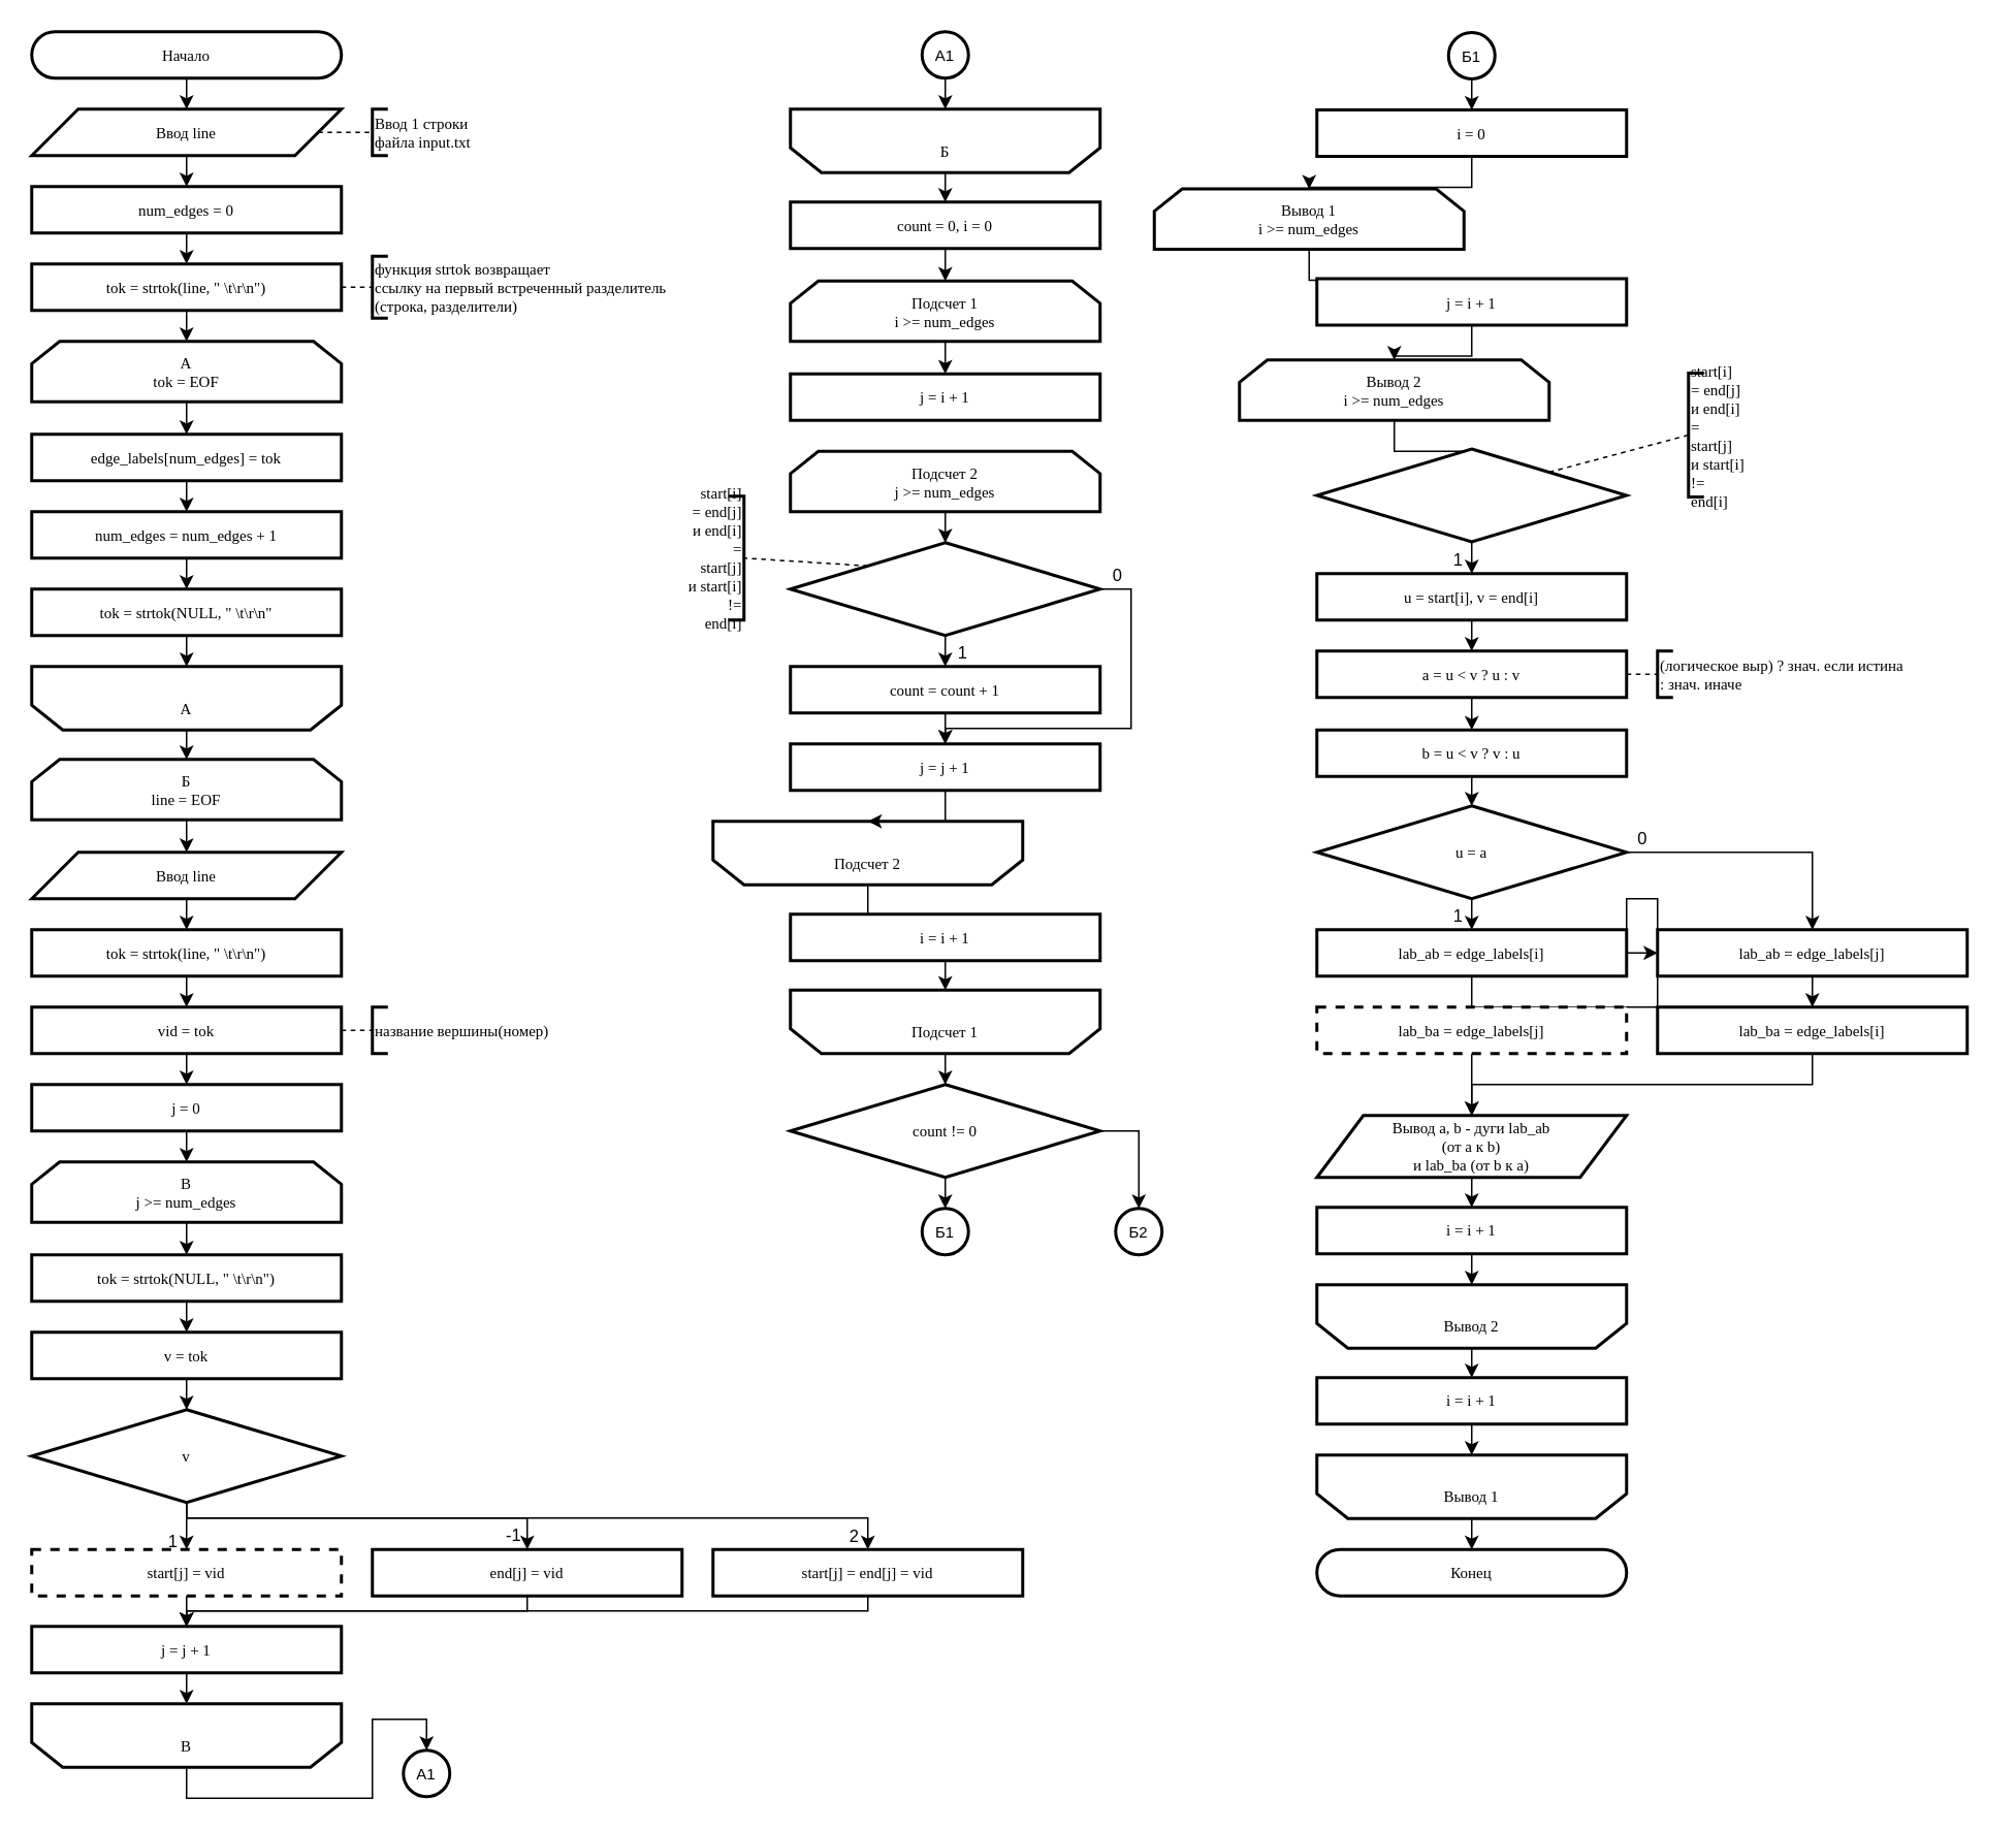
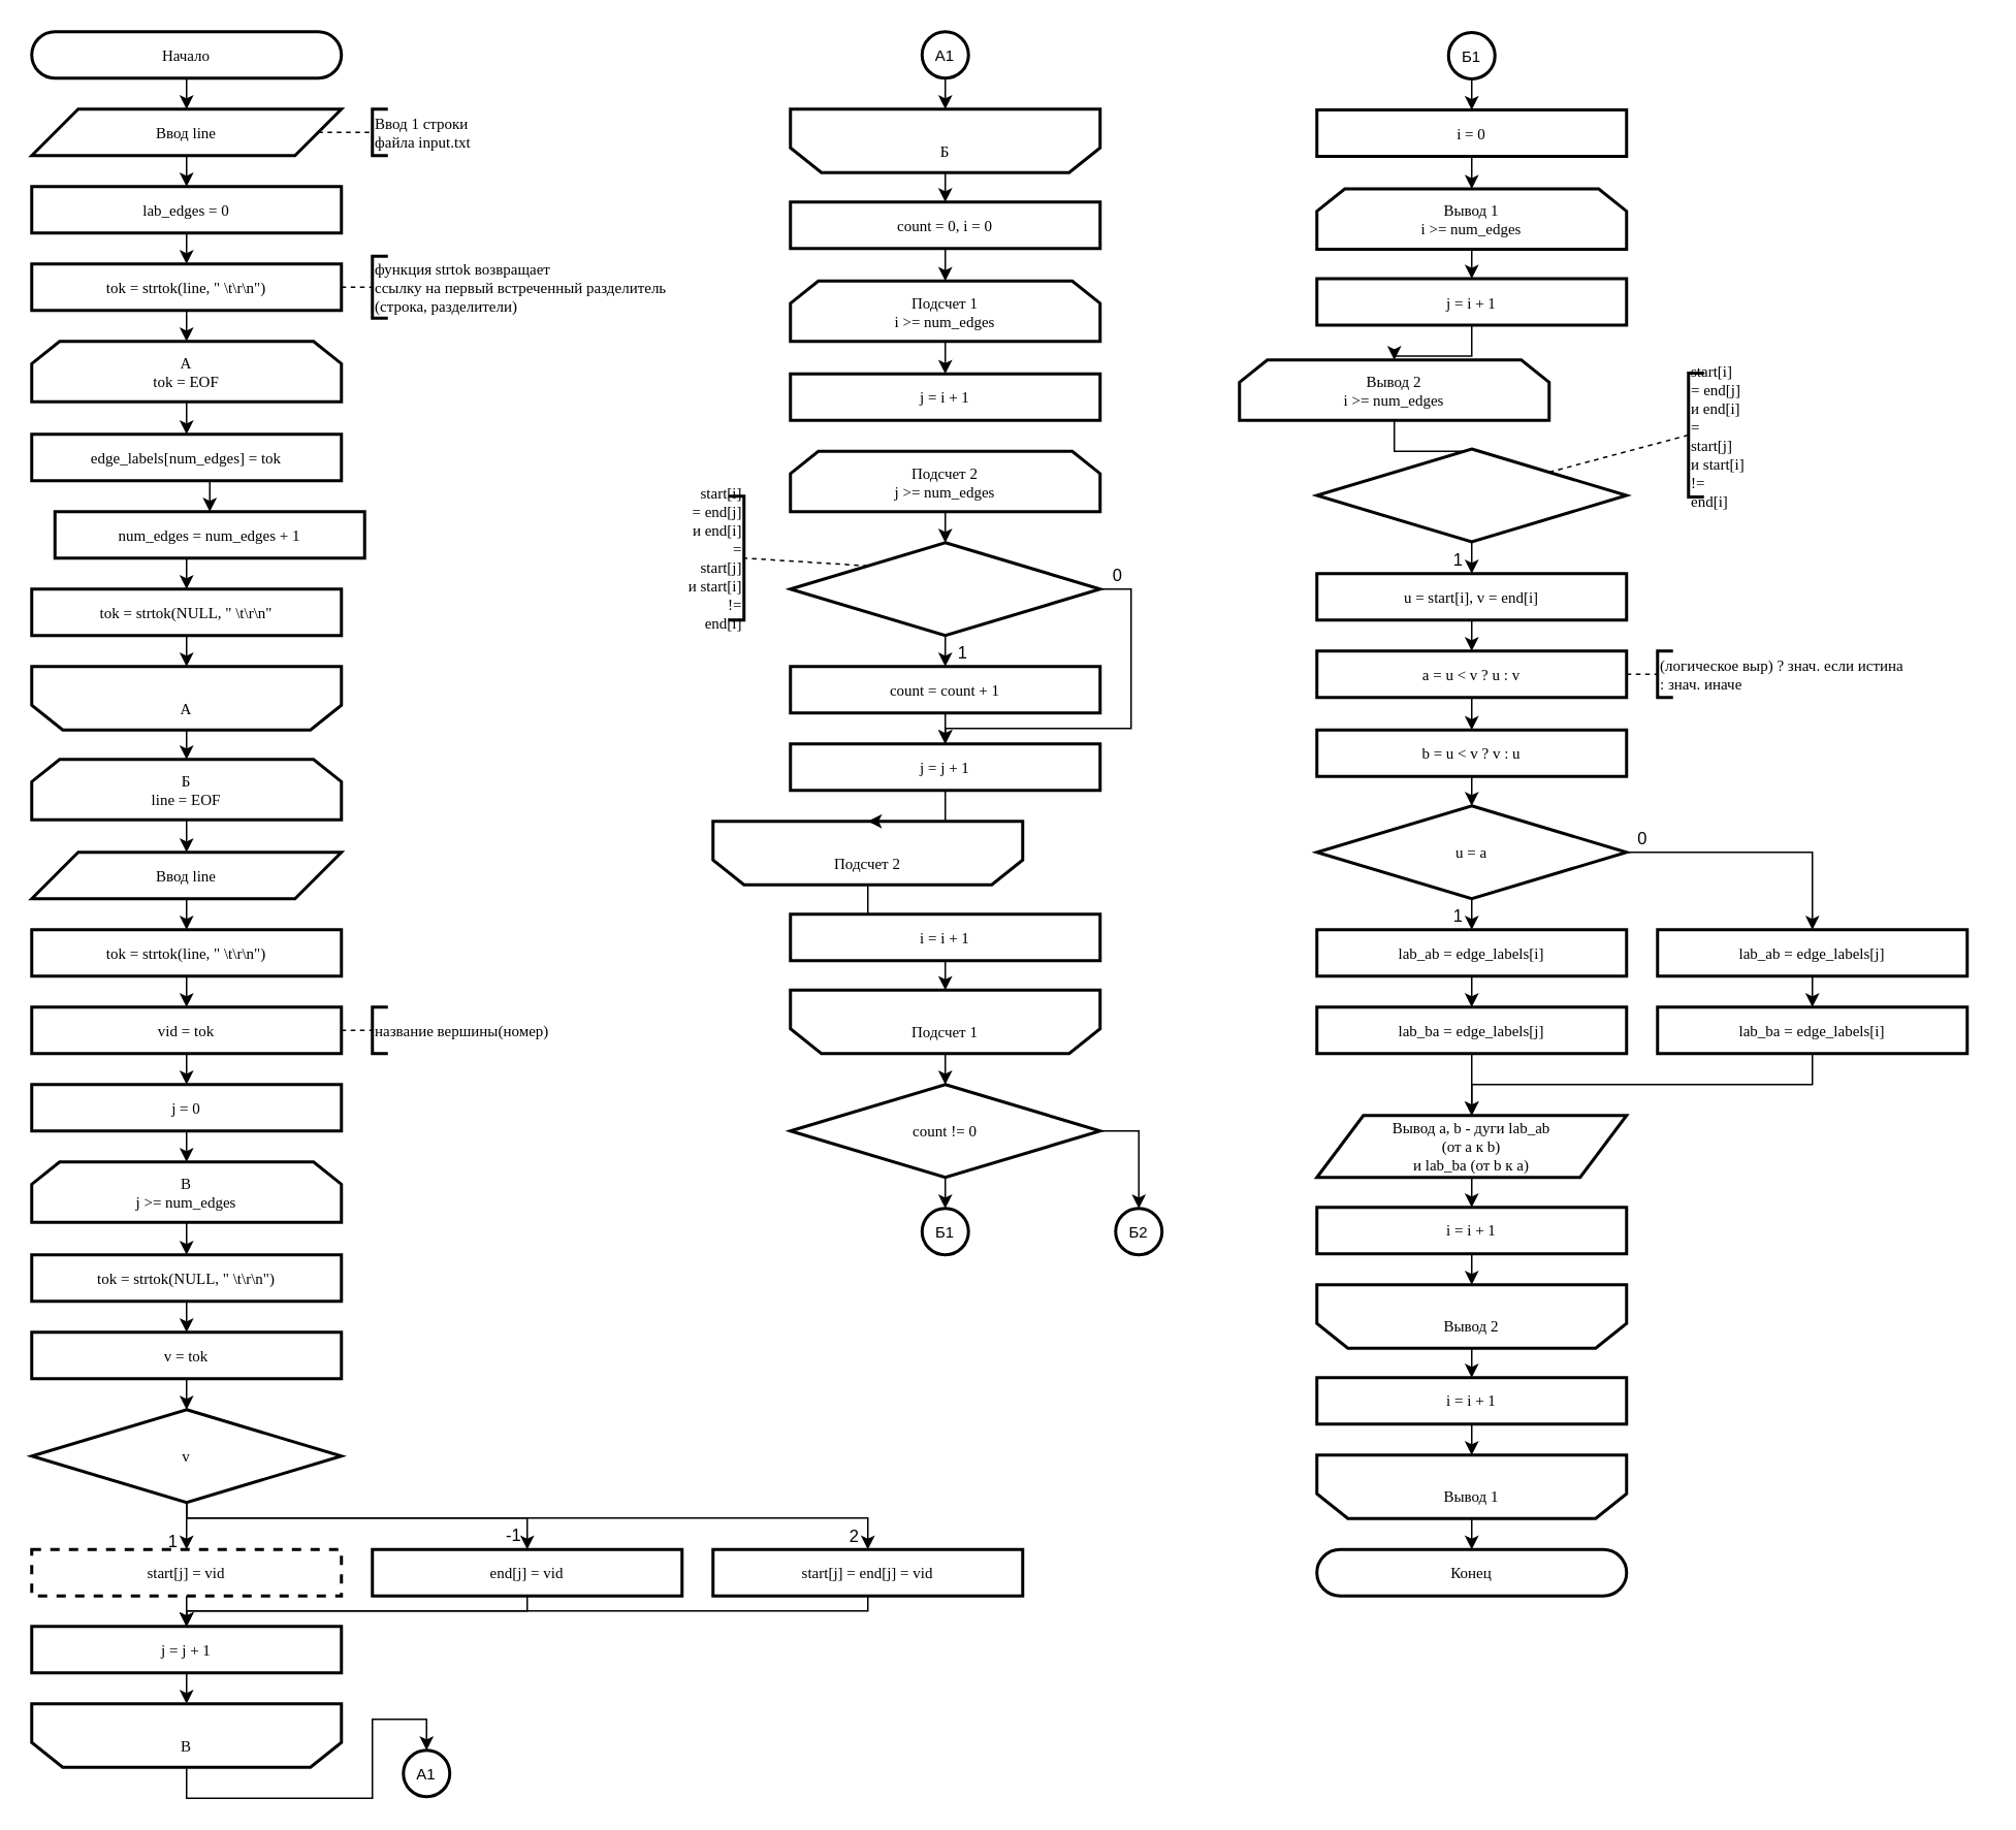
- <mxCell id="10" value="num_edges = 0" style="rounded=0;whiteSpace=wrap;html=1;strokeWidth=2;fontFamily=JetBrainsMono Nerd Font;fontSize=10;labelBackgroundColor=none;" parent="1" vertex="1"><mxGeometry x="20" y="120" width="200" height="30" as="geometry" /></mxCell>
+ <mxCell id="10" value="lab_edges = 0" style="rounded=0;whiteSpace=wrap;html=1;strokeWidth=2;fontFamily=JetBrainsMono Nerd Font;fontSize=10;labelBackgroundColor=none;" parent="1" vertex="1"><mxGeometry x="20" y="120" width="200" height="30" as="geometry" /></mxCell>
- <mxCell id="95" value="&lt;div style=&quot;font-size: 10px;&quot;&gt;Вывод 1&lt;/div&gt;&lt;div style=&quot;font-size: 10px;&quot;&gt;i &amp;gt;= num_edges&lt;/div&gt;" style="shape=loopLimit;whiteSpace=wrap;html=1;size=18;direction=east;strokeWidth=2;fontFamily=JetBrainsMono Nerd Font;fontSize=10;labelBackgroundColor=none;" parent="1" vertex="1"><mxGeometry x="745" y="121.5" width="200" height="39" as="geometry" /></mxCell>
+ <mxCell id="95" value="&lt;div style=&quot;font-size: 10px;&quot;&gt;Вывод 1&lt;/div&gt;&lt;div style=&quot;font-size: 10px;&quot;&gt;i &amp;gt;= num_edges&lt;/div&gt;" style="shape=loopLimit;whiteSpace=wrap;html=1;size=18;direction=east;strokeWidth=2;fontFamily=JetBrainsMono Nerd Font;fontSize=10;labelBackgroundColor=none;" parent="1" vertex="1"><mxGeometry x="850" y="121.5" width="200" height="39" as="geometry" /></mxCell>
- <mxCell id="22" value="num_edges = num_edges + 1" style="rounded=0;whiteSpace=wrap;html=1;strokeWidth=2;fontFamily=JetBrainsMono Nerd Font;fontSize=10;labelBackgroundColor=none;" parent="1" vertex="1"><mxGeometry x="20" y="330" width="200" height="30" as="geometry" /></mxCell>
+ <mxCell id="22" value="num_edges = num_edges + 1" style="rounded=0;whiteSpace=wrap;html=1;strokeWidth=2;fontFamily=JetBrainsMono Nerd Font;fontSize=10;labelBackgroundColor=none;" parent="1" vertex="1"><mxGeometry x="35" y="330" width="200" height="30" as="geometry" /></mxCell>
- <mxCell id="125" style="edgeStyle=orthogonalEdgeStyle;rounded=0;orthogonalLoop=1;jettySize=auto;html=1;exitX=0.5;exitY=1;exitDx=0;exitDy=0;labelBackgroundColor=none;" parent="1" source="126" target="130" edge="1"><mxGeometry relative="1" as="geometry" /></mxCell>
+ <mxCell id="125" style="edgeStyle=orthogonalEdgeStyle;rounded=0;orthogonalLoop=1;jettySize=auto;html=1;exitX=0.5;exitY=1;exitDx=0;exitDy=0;entryX=0.5;entryY=0;entryDx=0;entryDy=0;labelBackgroundColor=none;" parent="1" source="126" target="128" edge="1"><mxGeometry relative="1" as="geometry" /></mxCell>
- <mxCell id="128" value="lab_ba = edge_labels[j]" style="rounded=0;whiteSpace=wrap;html=1;strokeWidth=2;fontFamily=JetBrainsMono Nerd Font;fontSize=10;labelBackgroundColor=none;dashed=1;" parent="1" vertex="1"><mxGeometry x="850" y="650" width="200" height="30" as="geometry" /></mxCell>
+ <mxCell id="128" value="lab_ba = edge_labels[j]" style="rounded=0;whiteSpace=wrap;html=1;strokeWidth=2;fontFamily=JetBrainsMono Nerd Font;fontSize=10;labelBackgroundColor=none;" parent="1" vertex="1"><mxGeometry x="850" y="650" width="200" height="30" as="geometry" /></mxCell>
